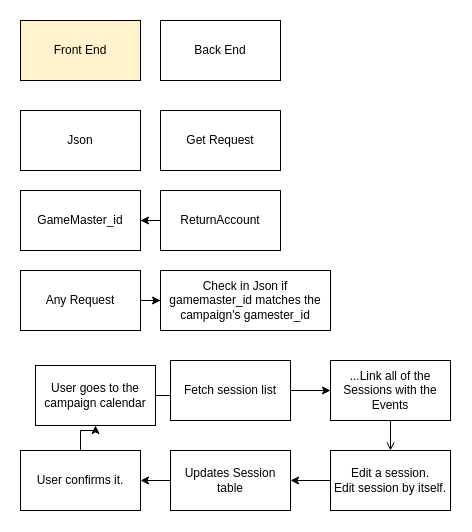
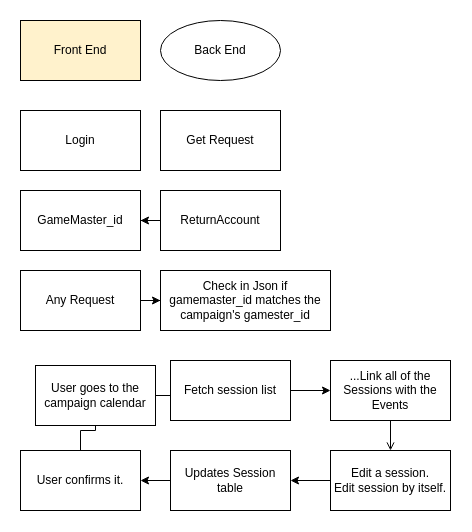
- <mxCell id="3" value="Back End" style="rounded=0;whiteSpace=wrap;html=1;" vertex="1" parent="1"><mxGeometry x="160" y="20" width="120" height="60" as="geometry" /></mxCell>
+ <mxCell id="3" value="Back End" style="ellipse;whiteSpace=wrap;html=1;" vertex="1" parent="1"><mxGeometry x="160" y="20" width="120" height="60" as="geometry" /></mxCell>
- <mxCell id="4" value="Json" style="rounded=0;whiteSpace=wrap;html=1;" vertex="1" parent="1"><mxGeometry x="20" y="110" width="120" height="60" as="geometry" /></mxCell>
+ <mxCell id="4" value="Login" style="rounded=0;whiteSpace=wrap;html=1;" vertex="1" parent="1"><mxGeometry x="20" y="110" width="120" height="60" as="geometry" /></mxCell>
- <mxCell id="22" style="edgeStyle=orthogonalEdgeStyle;rounded=0;orthogonalLoop=1;jettySize=auto;html=1;entryX=0.5;entryY=1;entryDx=0;entryDy=0;" edge="1" parent="1" source="23" target="13"><mxGeometry relative="1" as="geometry" /></mxCell>
+ <mxCell id="22" style="edgeStyle=orthogonalEdgeStyle;rounded=0;orthogonalLoop=1;jettySize=auto;html=1;entryX=0.5;entryY=1;entryDx=0;entryDy=0;endArrow=none;" edge="1" parent="1" source="23" target="13"><mxGeometry relative="1" as="geometry" /></mxCell>
